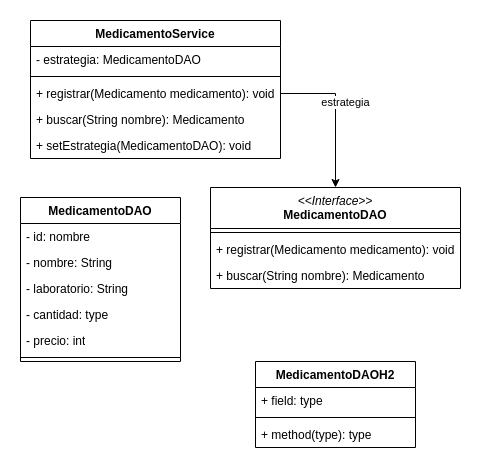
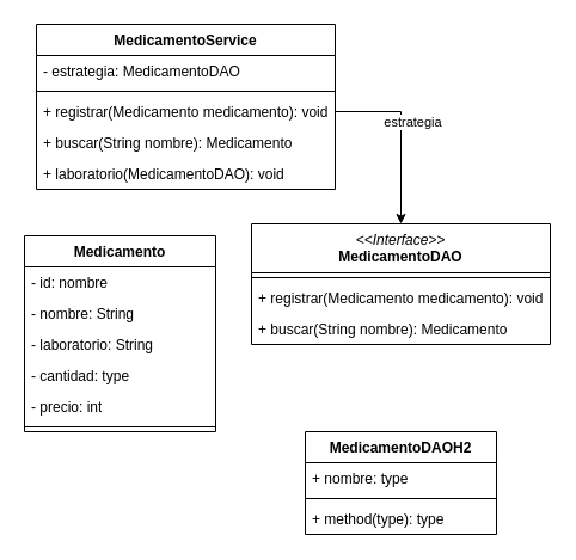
- <mxCell id="16" value="+ setEstrategia(MedicamentoDAO): void" style="text;strokeColor=none;fillColor=none;align=left;verticalAlign=top;spacingLeft=4;spacingRight=4;overflow=hidden;rotatable=0;points=[[0,0.5],[1,0.5]];portConstraint=eastwest;whiteSpace=wrap;html=1;" parent="11" vertex="1"><mxGeometry y="112" width="250" height="26" as="geometry" /></mxCell>
+ <mxCell id="16" value="+ laboratorio(MedicamentoDAO): void" style="text;strokeColor=none;fillColor=none;align=left;verticalAlign=top;spacingLeft=4;spacingRight=4;overflow=hidden;rotatable=0;points=[[0,0.5],[1,0.5]];portConstraint=eastwest;whiteSpace=wrap;html=1;" parent="11" vertex="1"><mxGeometry y="112" width="250" height="26" as="geometry" /></mxCell>
- <mxCell id="2" value="MedicamentoDAO" style="swimlane;fontStyle=1;align=center;verticalAlign=top;childLayout=stackLayout;horizontal=1;startSize=26;horizontalStack=0;resizeParent=1;resizeParentMax=0;resizeLast=0;collapsible=1;marginBottom=0;whiteSpace=wrap;html=1;" parent="1" vertex="1"><mxGeometry x="20" y="197" width="160" height="164" as="geometry" /></mxCell>
+ <mxCell id="2" value="Medicamento" style="swimlane;fontStyle=1;align=center;verticalAlign=top;childLayout=stackLayout;horizontal=1;startSize=26;horizontalStack=0;resizeParent=1;resizeParentMax=0;resizeLast=0;collapsible=1;marginBottom=0;whiteSpace=wrap;html=1;" parent="1" vertex="1"><mxGeometry x="20" y="197" width="160" height="164" as="geometry" /></mxCell>
- <mxCell id="22" value="+ field: type" style="text;strokeColor=none;fillColor=none;align=left;verticalAlign=top;spacingLeft=4;spacingRight=4;overflow=hidden;rotatable=0;points=[[0,0.5],[1,0.5]];portConstraint=eastwest;whiteSpace=wrap;html=1;" parent="21" vertex="1"><mxGeometry y="26" width="160" height="26" as="geometry" /></mxCell>
+ <mxCell id="22" value="+ nombre: type" style="text;strokeColor=none;fillColor=none;align=left;verticalAlign=top;spacingLeft=4;spacingRight=4;overflow=hidden;rotatable=0;points=[[0,0.5],[1,0.5]];portConstraint=eastwest;whiteSpace=wrap;html=1;" parent="21" vertex="1"><mxGeometry y="26" width="160" height="26" as="geometry" /></mxCell>
